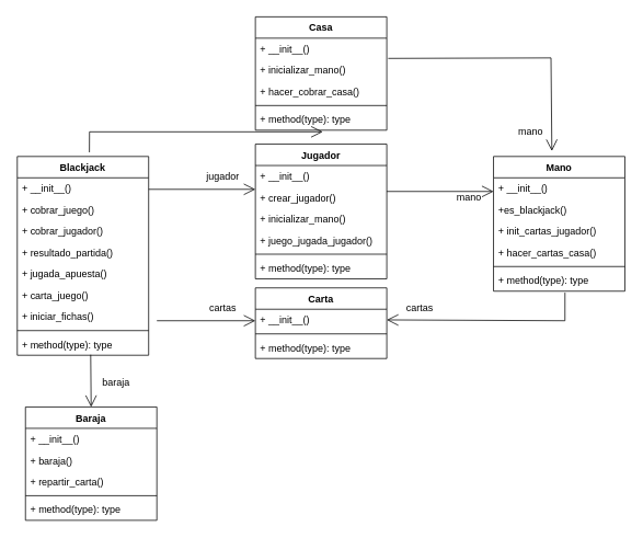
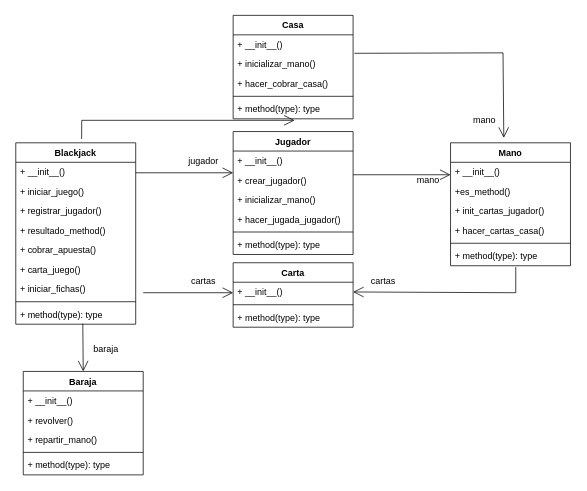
- <mxCell id="24" value="+ cobrar_juego()" style="text;strokeColor=none;fillColor=none;align=left;verticalAlign=top;spacingLeft=4;spacingRight=4;overflow=hidden;rotatable=0;points=[[0,0.5],[1,0.5]];portConstraint=eastwest;" vertex="1" parent="22"><mxGeometry y="52" width="160" height="26" as="geometry" /></mxCell>
+ <mxCell id="24" value="+ iniciar_juego()" style="text;strokeColor=none;fillColor=none;align=left;verticalAlign=top;spacingLeft=4;spacingRight=4;overflow=hidden;rotatable=0;points=[[0,0.5],[1,0.5]];portConstraint=eastwest;" vertex="1" parent="22"><mxGeometry y="52" width="160" height="26" as="geometry" /></mxCell>
- <mxCell id="10" value="+es_blackjack()" style="text;strokeColor=none;fillColor=none;align=left;verticalAlign=top;spacingLeft=4;spacingRight=4;overflow=hidden;rotatable=0;points=[[0,0.5],[1,0.5]];portConstraint=eastwest;" vertex="1" parent="8"><mxGeometry y="52" width="160" height="26" as="geometry" /></mxCell>
+ <mxCell id="10" value="+es_method()" style="text;strokeColor=none;fillColor=none;align=left;verticalAlign=top;spacingLeft=4;spacingRight=4;overflow=hidden;rotatable=0;points=[[0,0.5],[1,0.5]];portConstraint=eastwest;" vertex="1" parent="8"><mxGeometry y="52" width="160" height="26" as="geometry" /></mxCell>
- <mxCell id="25" value="+ cobrar_jugador()" style="text;strokeColor=none;fillColor=none;align=left;verticalAlign=top;spacingLeft=4;spacingRight=4;overflow=hidden;rotatable=0;points=[[0,0.5],[1,0.5]];portConstraint=eastwest;" vertex="1" parent="22"><mxGeometry y="78" width="160" height="26" as="geometry" /></mxCell>
+ <mxCell id="25" value="+ registrar_jugador()" style="text;strokeColor=none;fillColor=none;align=left;verticalAlign=top;spacingLeft=4;spacingRight=4;overflow=hidden;rotatable=0;points=[[0,0.5],[1,0.5]];portConstraint=eastwest;" vertex="1" parent="22"><mxGeometry y="78" width="160" height="26" as="geometry" /></mxCell>
- <mxCell id="19" value="+ juego_jugada_jugador()" style="text;strokeColor=none;fillColor=none;align=left;verticalAlign=top;spacingLeft=4;spacingRight=4;overflow=hidden;rotatable=0;points=[[0,0.5],[1,0.5]];portConstraint=eastwest;" vertex="1" parent="15"><mxGeometry y="104" width="160" height="26" as="geometry" /></mxCell>
+ <mxCell id="19" value="+ hacer_jugada_jugador()" style="text;strokeColor=none;fillColor=none;align=left;verticalAlign=top;spacingLeft=4;spacingRight=4;overflow=hidden;rotatable=0;points=[[0,0.5],[1,0.5]];portConstraint=eastwest;" vertex="1" parent="15"><mxGeometry y="104" width="160" height="26" as="geometry" /></mxCell>
- <mxCell id="26" value="+ resultado_partida()" style="text;strokeColor=none;fillColor=none;align=left;verticalAlign=top;spacingLeft=4;spacingRight=4;overflow=hidden;rotatable=0;points=[[0,0.5],[1,0.5]];portConstraint=eastwest;" vertex="1" parent="22"><mxGeometry y="104" width="160" height="26" as="geometry" /></mxCell>
+ <mxCell id="26" value="+ resultado_method()" style="text;strokeColor=none;fillColor=none;align=left;verticalAlign=top;spacingLeft=4;spacingRight=4;overflow=hidden;rotatable=0;points=[[0,0.5],[1,0.5]];portConstraint=eastwest;" vertex="1" parent="22"><mxGeometry y="104" width="160" height="26" as="geometry" /></mxCell>
- <mxCell id="27" value="+ jugada_apuesta()" style="text;strokeColor=none;fillColor=none;align=left;verticalAlign=top;spacingLeft=4;spacingRight=4;overflow=hidden;rotatable=0;points=[[0,0.5],[1,0.5]];portConstraint=eastwest;" vertex="1" parent="22"><mxGeometry y="130" width="160" height="26" as="geometry" /></mxCell>
+ <mxCell id="27" value="+ cobrar_apuesta()" style="text;strokeColor=none;fillColor=none;align=left;verticalAlign=top;spacingLeft=4;spacingRight=4;overflow=hidden;rotatable=0;points=[[0,0.5],[1,0.5]];portConstraint=eastwest;" vertex="1" parent="22"><mxGeometry y="130" width="160" height="26" as="geometry" /></mxCell>
- <mxCell id="34" value="+ baraja()" style="text;strokeColor=none;fillColor=none;align=left;verticalAlign=top;spacingLeft=4;spacingRight=4;overflow=hidden;rotatable=0;points=[[0,0.5],[1,0.5]];portConstraint=eastwest;" vertex="1" parent="32"><mxGeometry y="52" width="160" height="26" as="geometry" /></mxCell>
+ <mxCell id="34" value="+ revolver()" style="text;strokeColor=none;fillColor=none;align=left;verticalAlign=top;spacingLeft=4;spacingRight=4;overflow=hidden;rotatable=0;points=[[0,0.5],[1,0.5]];portConstraint=eastwest;" vertex="1" parent="32"><mxGeometry y="52" width="160" height="26" as="geometry" /></mxCell>
- <mxCell id="35" value="+ repartir_carta()" style="text;strokeColor=none;fillColor=none;align=left;verticalAlign=top;spacingLeft=4;spacingRight=4;overflow=hidden;rotatable=0;points=[[0,0.5],[1,0.5]];portConstraint=eastwest;" vertex="1" parent="32"><mxGeometry y="78" width="160" height="26" as="geometry" /></mxCell>
+ <mxCell id="35" value="+ repartir_mano()" style="text;strokeColor=none;fillColor=none;align=left;verticalAlign=top;spacingLeft=4;spacingRight=4;overflow=hidden;rotatable=0;points=[[0,0.5],[1,0.5]];portConstraint=eastwest;" vertex="1" parent="32"><mxGeometry y="78" width="160" height="26" as="geometry" /></mxCell>
